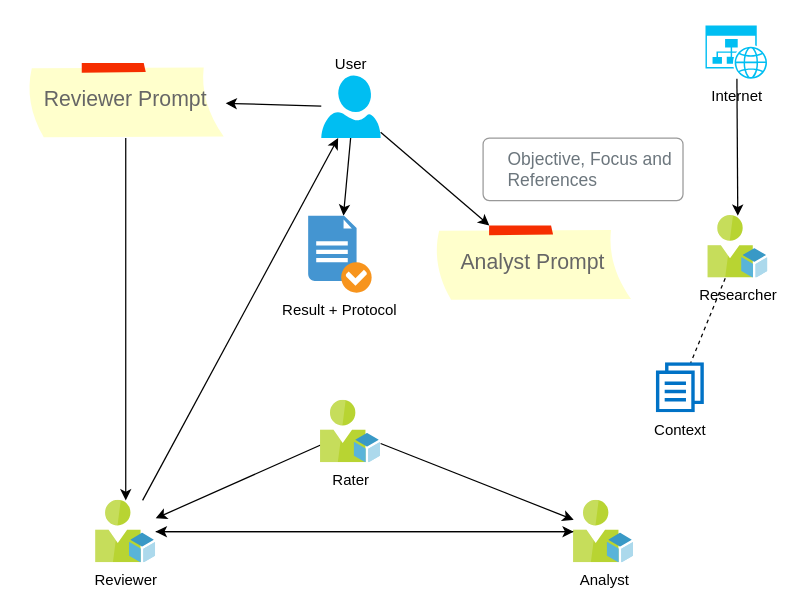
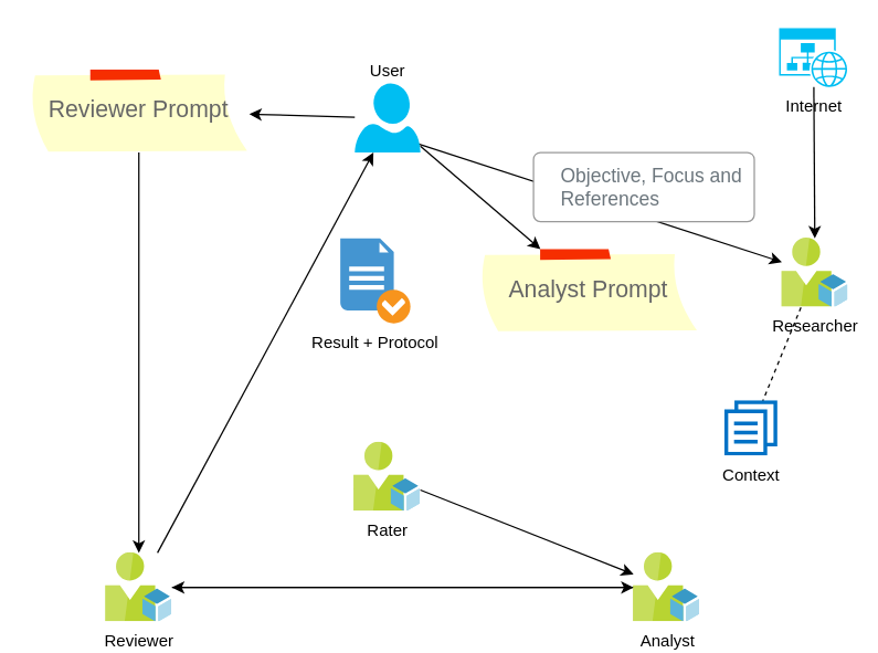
- <mxCell id="2" style="edgeStyle=none;html=1;exitX=0.52;exitY=0.736;exitDx=0;exitDy=0;exitPerimeter=0;" parent="1" source="5" target="14" edge="1"><mxGeometry relative="1" as="geometry" /></mxCell>
+ <mxCell id="2" style="edgeStyle=none;html=1;exitX=0.52;exitY=0.736;exitDx=0;exitDy=0;exitPerimeter=0;" parent="1" source="5" target="6" edge="1"><mxGeometry relative="1" as="geometry" /></mxCell>
- <mxCell id="18" style="edgeStyle=none;html=1;" parent="1" source="20" target="13" edge="1"><mxGeometry relative="1" as="geometry" /></mxCell>
